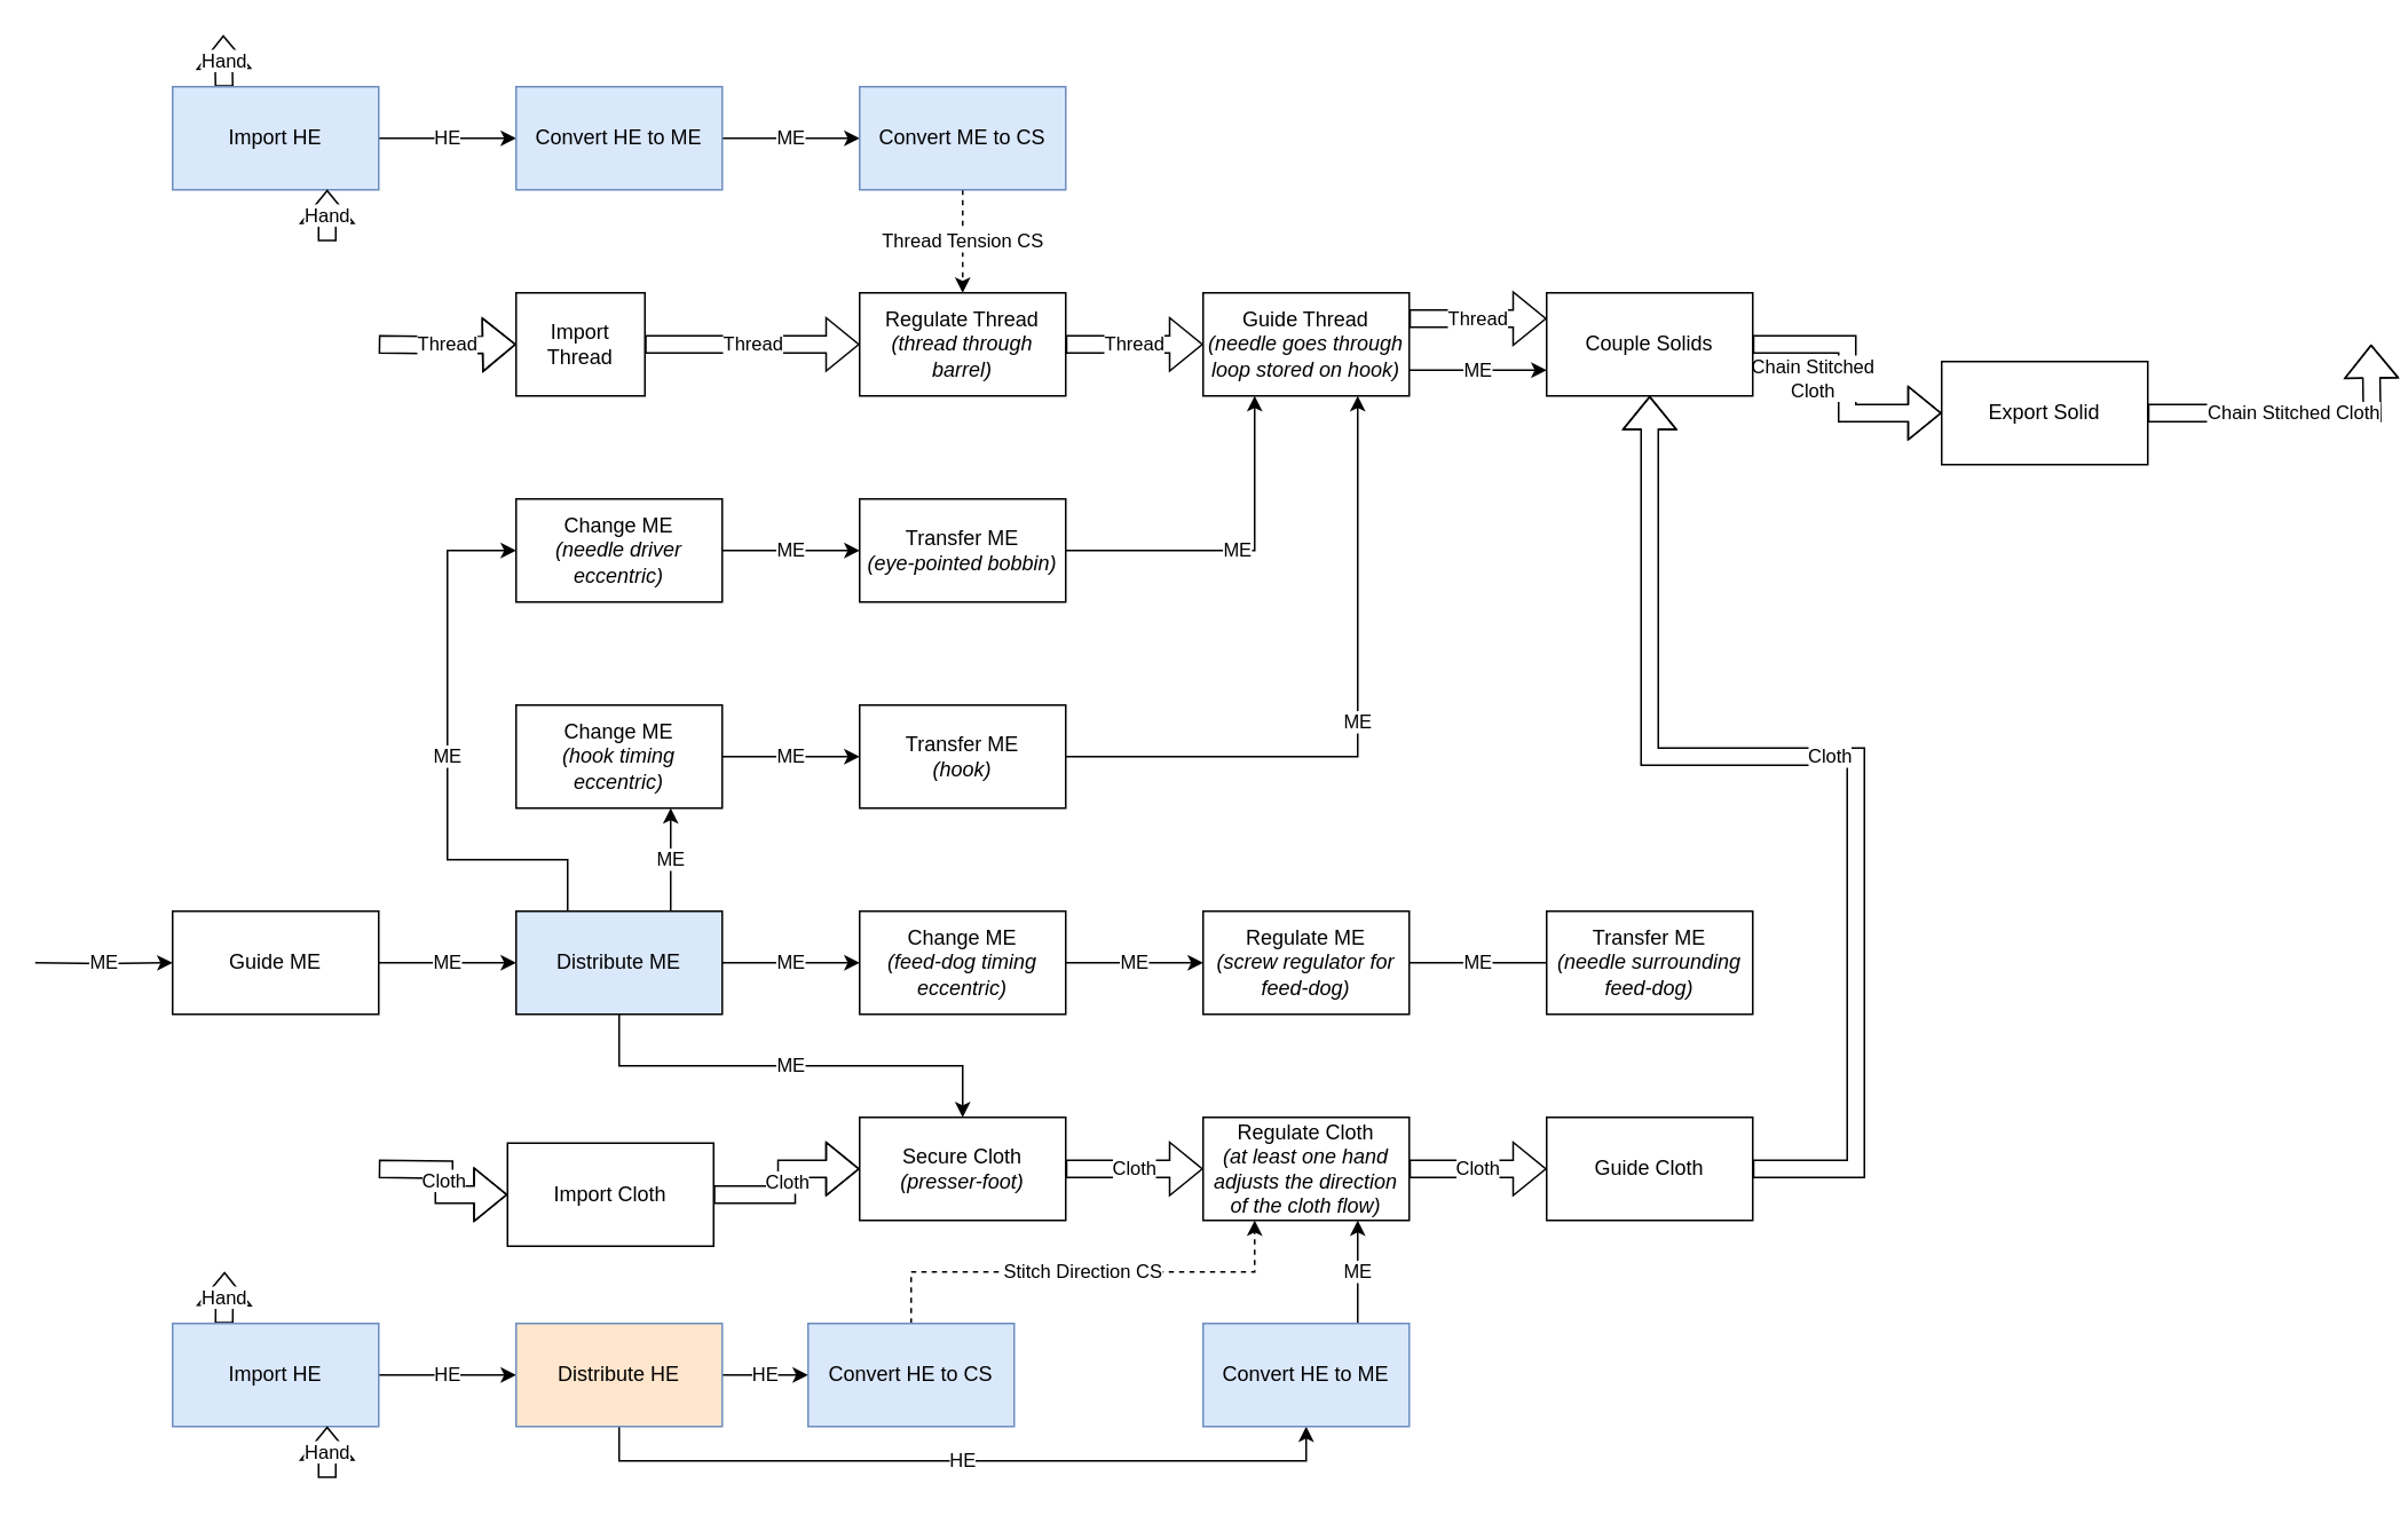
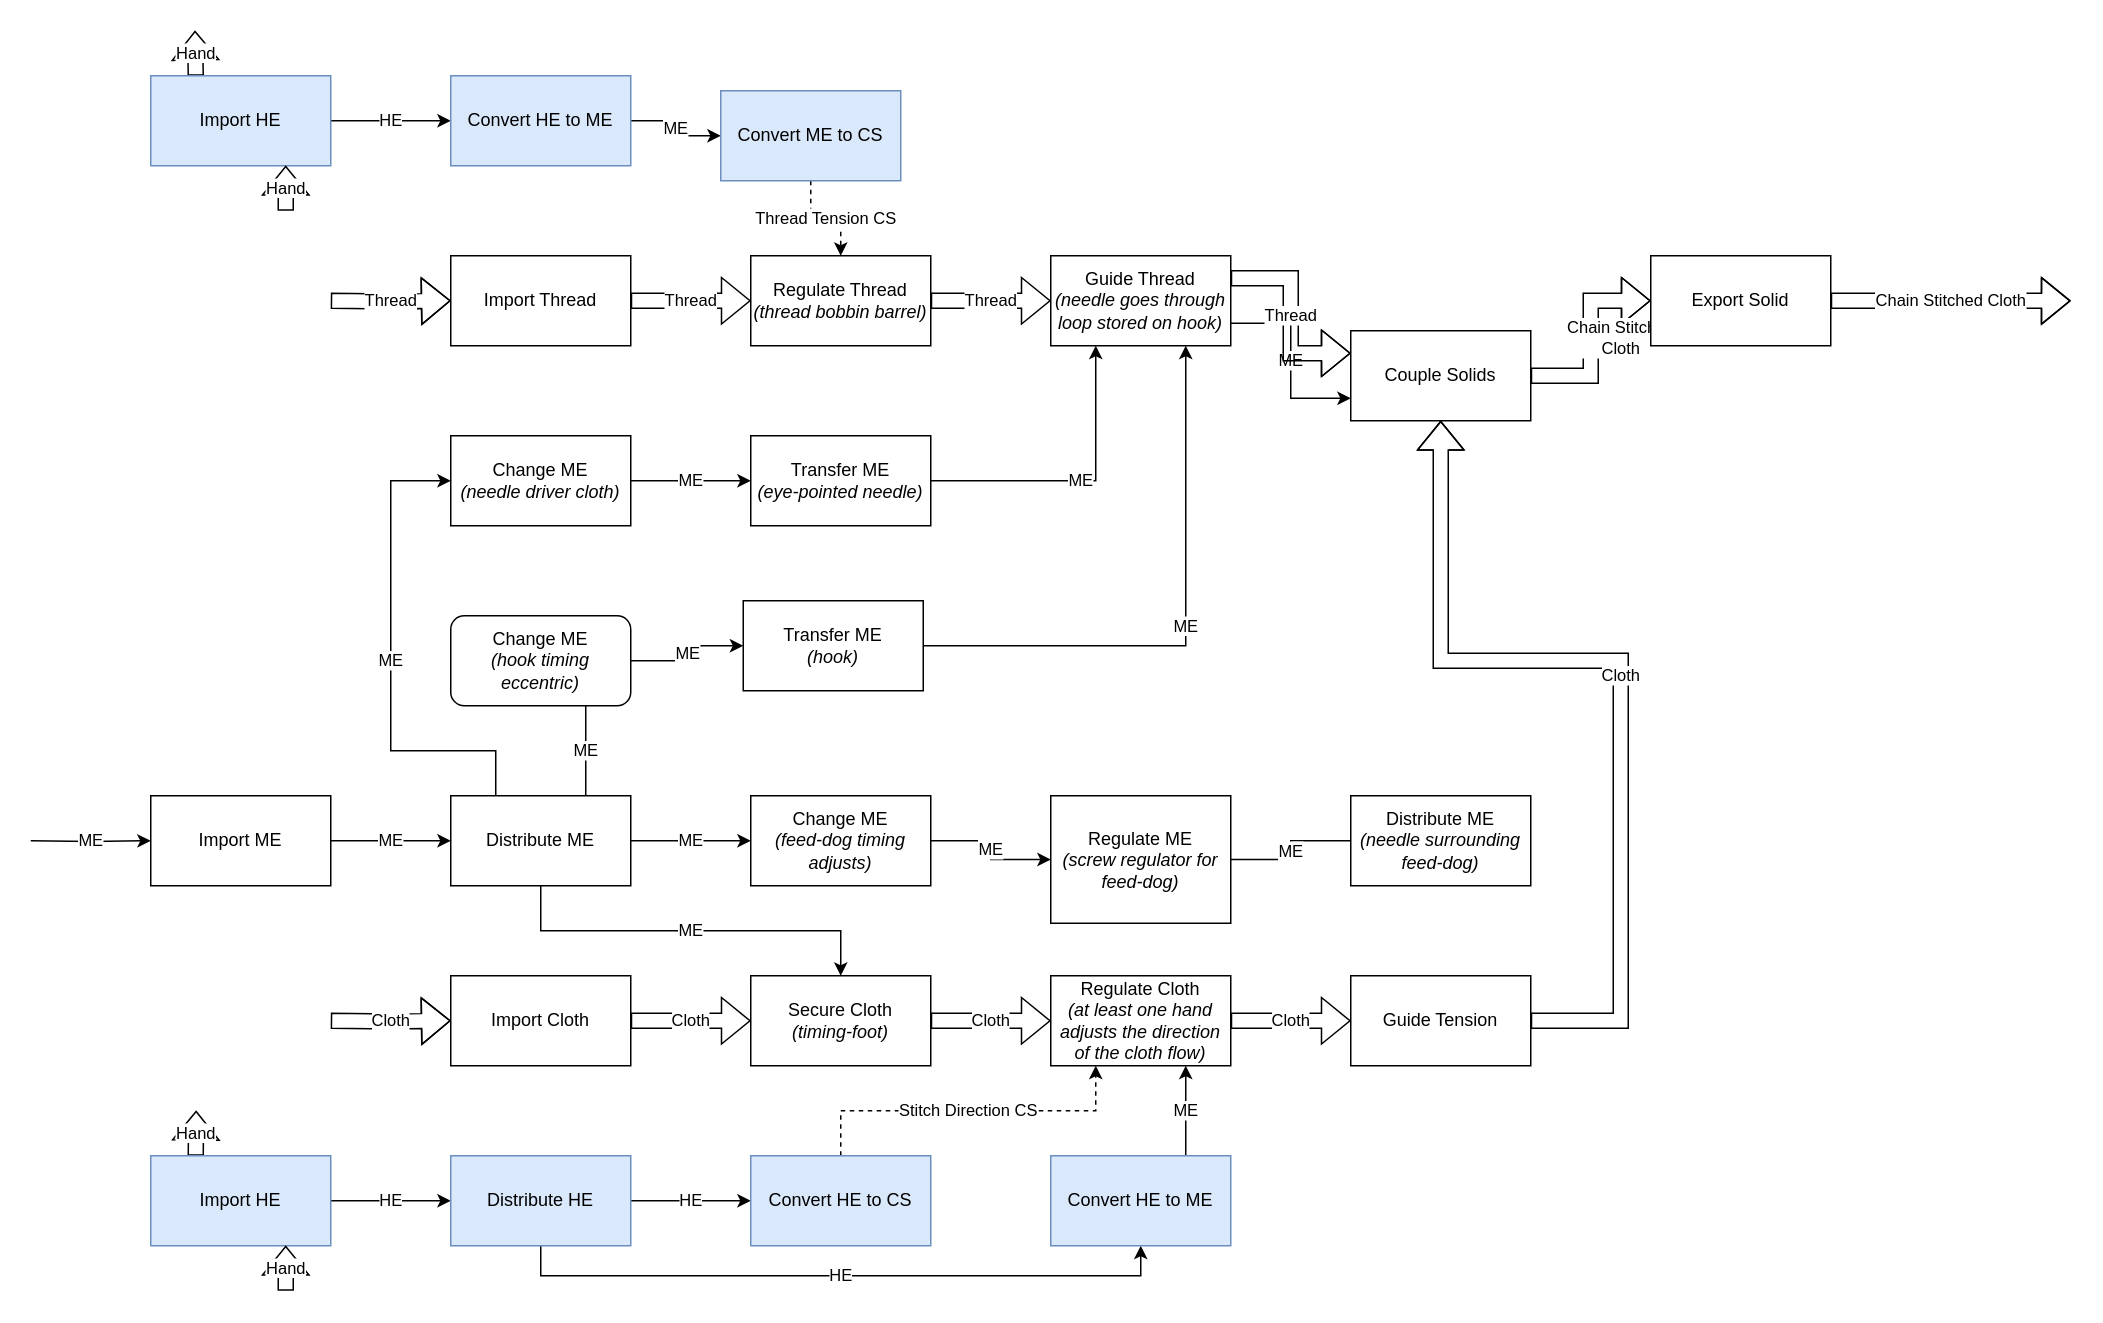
- <mxCell id="55" value="Convert ME to CS" style="rounded=0;whiteSpace=wrap;html=1;fillColor=#dae8fc;strokeColor=#6c8ebf;" vertex="1" parent="1"><mxGeometry x="500" y="50" width="120" height="60" as="geometry" /></mxCell>
+ <mxCell id="55" value="Convert ME to CS" style="rounded=0;whiteSpace=wrap;html=1;fillColor=#dae8fc;strokeColor=#6c8ebf;" vertex="1" parent="1"><mxGeometry x="480" y="60" width="120" height="60" as="geometry" /></mxCell>
- <mxCell id="28" value="Import Thread" style="rounded=0;whiteSpace=wrap;html=1;" vertex="1" parent="1"><mxGeometry x="300" y="170" width="75" height="60" as="geometry" /></mxCell>
+ <mxCell id="28" value="Import Thread" style="rounded=0;whiteSpace=wrap;html=1;" vertex="1" parent="1"><mxGeometry x="300" y="170" width="120" height="60" as="geometry" /></mxCell>
- <mxCell id="22" value="Regulate Thread&lt;br&gt;&lt;i&gt;(thread through barrel)&lt;/i&gt;" style="rounded=0;whiteSpace=wrap;html=1;" vertex="1" parent="1"><mxGeometry x="500" y="170" width="120" height="60" as="geometry" /></mxCell>
+ <mxCell id="22" value="Regulate Thread&lt;br&gt;&lt;i&gt;(thread bobbin barrel)&lt;/i&gt;" style="rounded=0;whiteSpace=wrap;html=1;" vertex="1" parent="1"><mxGeometry x="500" y="170" width="120" height="60" as="geometry" /></mxCell>
- <mxCell id="58" value="Couple Solids" style="rounded=0;whiteSpace=wrap;html=1;" vertex="1" parent="1"><mxGeometry x="900" y="170" width="120" height="60" as="geometry" /></mxCell>
+ <mxCell id="58" value="Couple Solids" style="rounded=0;whiteSpace=wrap;html=1;" vertex="1" parent="1"><mxGeometry x="900" y="220" width="120" height="60" as="geometry" /></mxCell>
- <mxCell id="60" value="Export Solid" style="rounded=0;whiteSpace=wrap;html=1;" vertex="1" parent="1"><mxGeometry x="1130" y="210" width="120" height="60" as="geometry" /></mxCell>
+ <mxCell id="60" value="Export Solid" style="rounded=0;whiteSpace=wrap;html=1;" vertex="1" parent="1"><mxGeometry x="1100" y="170" width="120" height="60" as="geometry" /></mxCell>
- <mxCell id="11" value="Change ME&lt;br&gt;&lt;i&gt;(needle driver eccentric)&lt;/i&gt;" style="rounded=0;whiteSpace=wrap;html=1;" vertex="1" parent="1"><mxGeometry x="300" y="290" width="120" height="60" as="geometry" /></mxCell>
+ <mxCell id="11" value="Change ME&lt;br&gt;&lt;i&gt;(needle driver cloth)&lt;/i&gt;" style="rounded=0;whiteSpace=wrap;html=1;" vertex="1" parent="1"><mxGeometry x="300" y="290" width="120" height="60" as="geometry" /></mxCell>
- <mxCell id="24" value="Transfer ME&lt;br&gt;&lt;i&gt;(eye-pointed bobbin)&lt;/i&gt;" style="rounded=0;whiteSpace=wrap;html=1;" vertex="1" parent="1"><mxGeometry x="500" y="290" width="120" height="60" as="geometry" /></mxCell>
+ <mxCell id="24" value="Transfer ME&lt;br&gt;&lt;i&gt;(eye-pointed needle)&lt;/i&gt;" style="rounded=0;whiteSpace=wrap;html=1;" vertex="1" parent="1"><mxGeometry x="500" y="290" width="120" height="60" as="geometry" /></mxCell>
- <mxCell id="15" value="Change ME&lt;br&gt;&lt;i&gt;(hook timing eccentric)&lt;/i&gt;" style="rounded=0;whiteSpace=wrap;html=1;" vertex="1" parent="1"><mxGeometry x="300" y="410" width="120" height="60" as="geometry" /></mxCell>
+ <mxCell id="15" value="Change ME&lt;br&gt;&lt;i&gt;(hook timing eccentric)&lt;/i&gt;" style="whiteSpace=wrap;html=1;rounded=1;" vertex="1" parent="1"><mxGeometry x="300" y="410" width="120" height="60" as="geometry" /></mxCell>
- <mxCell id="26" value="Transfer ME&lt;br&gt;&lt;i&gt;(hook)&lt;/i&gt;" style="rounded=0;whiteSpace=wrap;html=1;" vertex="1" parent="1"><mxGeometry x="500" y="410" width="120" height="60" as="geometry" /></mxCell>
+ <mxCell id="26" value="Transfer ME&lt;br&gt;&lt;i&gt;(hook)&lt;/i&gt;" style="rounded=0;whiteSpace=wrap;html=1;" vertex="1" parent="1"><mxGeometry x="495" y="400" width="120" height="60" as="geometry" /></mxCell>
- <mxCell id="5" value="ME" style="edgeStyle=orthogonalEdgeStyle;rounded=0;orthogonalLoop=1;jettySize=auto;html=1;exitX=0.75;exitY=0;exitDx=0;exitDy=0;entryX=0.75;entryY=1;entryDx=0;entryDy=0;" edge="1" parent="1" source="8" target="15"><mxGeometry relative="1" as="geometry"><mxPoint x="530" y="470" as="targetPoint" /></mxGeometry></mxCell>
+ <mxCell id="5" value="ME" style="edgeStyle=orthogonalEdgeStyle;rounded=0;orthogonalLoop=1;jettySize=auto;html=1;exitX=0.75;exitY=0;exitDx=0;exitDy=0;entryX=0.75;entryY=1;entryDx=0;entryDy=0;endArrow=none;" edge="1" parent="1" source="8" target="15"><mxGeometry relative="1" as="geometry"><mxPoint x="530" y="470" as="targetPoint" /></mxGeometry></mxCell>
- <mxCell id="3" value="Guide ME" style="rounded=0;whiteSpace=wrap;html=1;" vertex="1" parent="1"><mxGeometry x="100" y="530" width="120" height="60" as="geometry" /></mxCell>
+ <mxCell id="3" value="Import ME" style="rounded=0;whiteSpace=wrap;html=1;" vertex="1" parent="1"><mxGeometry x="100" y="530" width="120" height="60" as="geometry" /></mxCell>
- <mxCell id="8" value="Distribute ME" style="rounded=0;whiteSpace=wrap;html=1;fillColor=#dae8fc;" vertex="1" parent="1"><mxGeometry x="300" y="530" width="120" height="60" as="geometry" /></mxCell>
+ <mxCell id="8" value="Distribute ME" style="rounded=0;whiteSpace=wrap;html=1;" vertex="1" parent="1"><mxGeometry x="300" y="530" width="120" height="60" as="geometry" /></mxCell>
- <mxCell id="18" value="Change ME&lt;br&gt;&lt;i&gt;(feed-dog timing eccentric)&lt;/i&gt;" style="rounded=0;whiteSpace=wrap;html=1;" vertex="1" parent="1"><mxGeometry x="500" y="530" width="120" height="60" as="geometry" /></mxCell>
+ <mxCell id="18" value="Change ME&lt;br&gt;&lt;i&gt;(feed-dog timing adjusts)&lt;/i&gt;" style="rounded=0;whiteSpace=wrap;html=1;" vertex="1" parent="1"><mxGeometry x="500" y="530" width="120" height="60" as="geometry" /></mxCell>
- <mxCell id="20" value="Regulate ME&lt;br&gt;&lt;i&gt;(screw regulator for feed-dog)&lt;/i&gt;" style="rounded=0;whiteSpace=wrap;html=1;" vertex="1" parent="1"><mxGeometry x="700" y="530" width="120" height="60" as="geometry" /></mxCell>
+ <mxCell id="20" value="Regulate ME&lt;br&gt;&lt;i&gt;(screw regulator for feed-dog)&lt;/i&gt;" style="rounded=0;whiteSpace=wrap;html=1;" vertex="1" parent="1"><mxGeometry x="700" y="530" width="120" height="85" as="geometry" /></mxCell>
- <mxCell id="30" value="Transfer ME&lt;br&gt;&lt;i&gt;(needle surrounding feed-dog)&lt;/i&gt;" style="rounded=0;whiteSpace=wrap;html=1;" vertex="1" parent="1"><mxGeometry x="900" y="530" width="120" height="60" as="geometry" /></mxCell>
+ <mxCell id="30" value="Distribute ME&lt;br&gt;&lt;i&gt;(needle surrounding feed-dog)&lt;/i&gt;" style="rounded=0;whiteSpace=wrap;html=1;" vertex="1" parent="1"><mxGeometry x="900" y="530" width="120" height="60" as="geometry" /></mxCell>
- <mxCell id="34" value="Secure Cloth&lt;br&gt;&lt;i&gt;(presser-foot)&lt;/i&gt;" style="rounded=0;whiteSpace=wrap;html=1;" vertex="1" parent="1"><mxGeometry x="500" y="650" width="120" height="60" as="geometry" /></mxCell>
+ <mxCell id="34" value="Secure Cloth&lt;br&gt;&lt;i&gt;(timing-foot)&lt;/i&gt;" style="rounded=0;whiteSpace=wrap;html=1;" vertex="1" parent="1"><mxGeometry x="500" y="650" width="120" height="60" as="geometry" /></mxCell>
- <mxCell id="32" value="Guide Cloth" style="rounded=0;whiteSpace=wrap;html=1;" vertex="1" parent="1"><mxGeometry x="900" y="650" width="120" height="60" as="geometry" /></mxCell>
+ <mxCell id="32" value="Guide Tension" style="rounded=0;whiteSpace=wrap;html=1;" vertex="1" parent="1"><mxGeometry x="900" y="650" width="120" height="60" as="geometry" /></mxCell>
- <mxCell id="61" value="Import Cloth" style="rounded=0;whiteSpace=wrap;html=1;" vertex="1" parent="1"><mxGeometry x="295" y="665" width="120" height="60" as="geometry" /></mxCell>
+ <mxCell id="61" value="Import Cloth" style="rounded=0;whiteSpace=wrap;html=1;" vertex="1" parent="1"><mxGeometry x="300" y="650" width="120" height="60" as="geometry" /></mxCell>
- <mxCell id="43" value="Distribute HE" style="rounded=0;whiteSpace=wrap;html=1;fillColor=#ffe6cc;strokeColor=#6c8ebf;" vertex="1" parent="1"><mxGeometry x="300" y="770" width="120" height="60" as="geometry" /></mxCell>
+ <mxCell id="43" value="Distribute HE" style="rounded=0;whiteSpace=wrap;html=1;fillColor=#dae8fc;strokeColor=#6c8ebf;" vertex="1" parent="1"><mxGeometry x="300" y="770" width="120" height="60" as="geometry" /></mxCell>
- <mxCell id="45" value="Convert HE to CS" style="rounded=0;whiteSpace=wrap;html=1;fillColor=#dae8fc;strokeColor=#6c8ebf;" vertex="1" parent="1"><mxGeometry x="470" y="770" width="120" height="60" as="geometry" /></mxCell>
+ <mxCell id="45" value="Convert HE to CS" style="rounded=0;whiteSpace=wrap;html=1;fillColor=#dae8fc;strokeColor=#6c8ebf;" vertex="1" parent="1"><mxGeometry x="500" y="770" width="120" height="60" as="geometry" /></mxCell>
